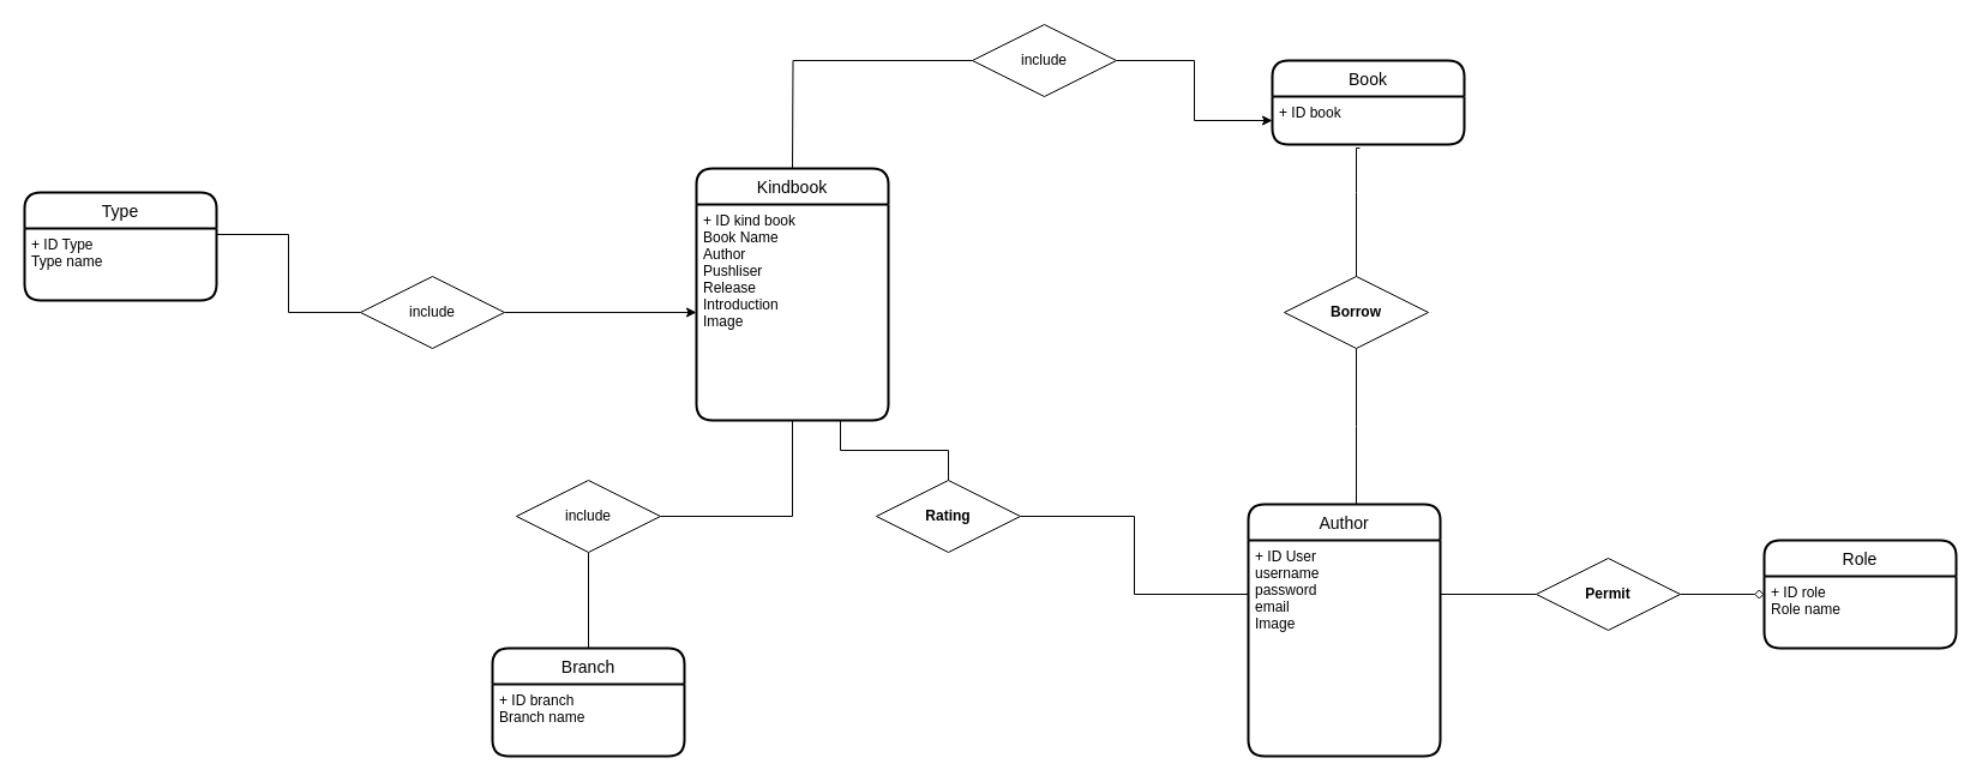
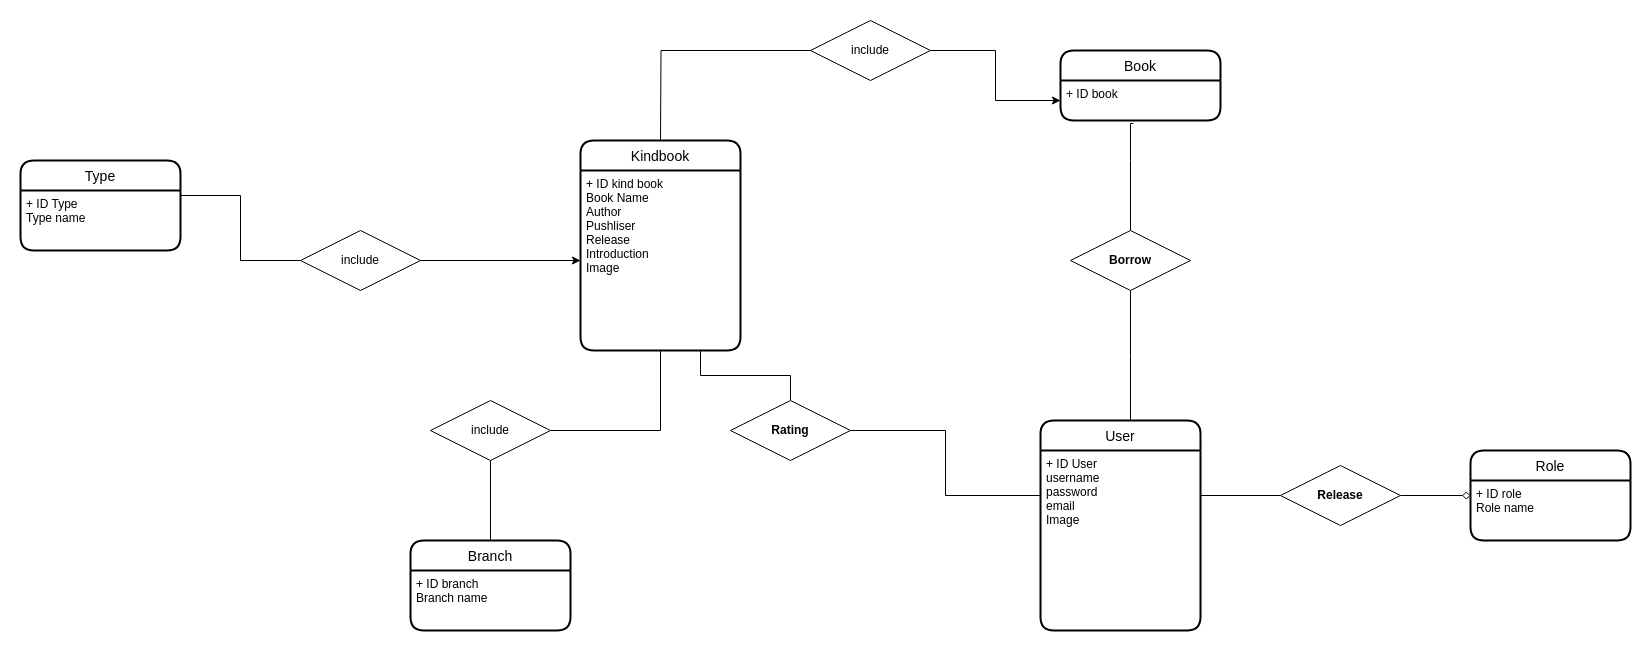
- <mxCell id="4" value="Author" style="swimlane;childLayout=stackLayout;horizontal=1;startSize=30;horizontalStack=0;rounded=1;fontSize=14;fontStyle=0;strokeWidth=2;resizeParent=0;resizeLast=1;shadow=0;dashed=0;align=center;" vertex="1" parent="1"><mxGeometry x="1040" y="420" width="160" height="210" as="geometry" /></mxCell>
+ <mxCell id="4" value="User" style="swimlane;childLayout=stackLayout;horizontal=1;startSize=30;horizontalStack=0;rounded=1;fontSize=14;fontStyle=0;strokeWidth=2;resizeParent=0;resizeLast=1;shadow=0;dashed=0;align=center;" vertex="1" parent="1"><mxGeometry x="1040" y="420" width="160" height="210" as="geometry" /></mxCell>
- <mxCell id="19" value="&lt;span style=&quot;font-weight: 700;&quot;&gt;Permit&lt;/span&gt;" style="shape=rhombus;perimeter=rhombusPerimeter;whiteSpace=wrap;html=1;align=center;" vertex="1" parent="1"><mxGeometry x="1280" y="465" width="120" height="60" as="geometry" /></mxCell>
+ <mxCell id="19" value="&lt;span style=&quot;font-weight: 700;&quot;&gt;Release&lt;/span&gt;" style="shape=rhombus;perimeter=rhombusPerimeter;whiteSpace=wrap;html=1;align=center;" vertex="1" parent="1"><mxGeometry x="1280" y="465" width="120" height="60" as="geometry" /></mxCell>
